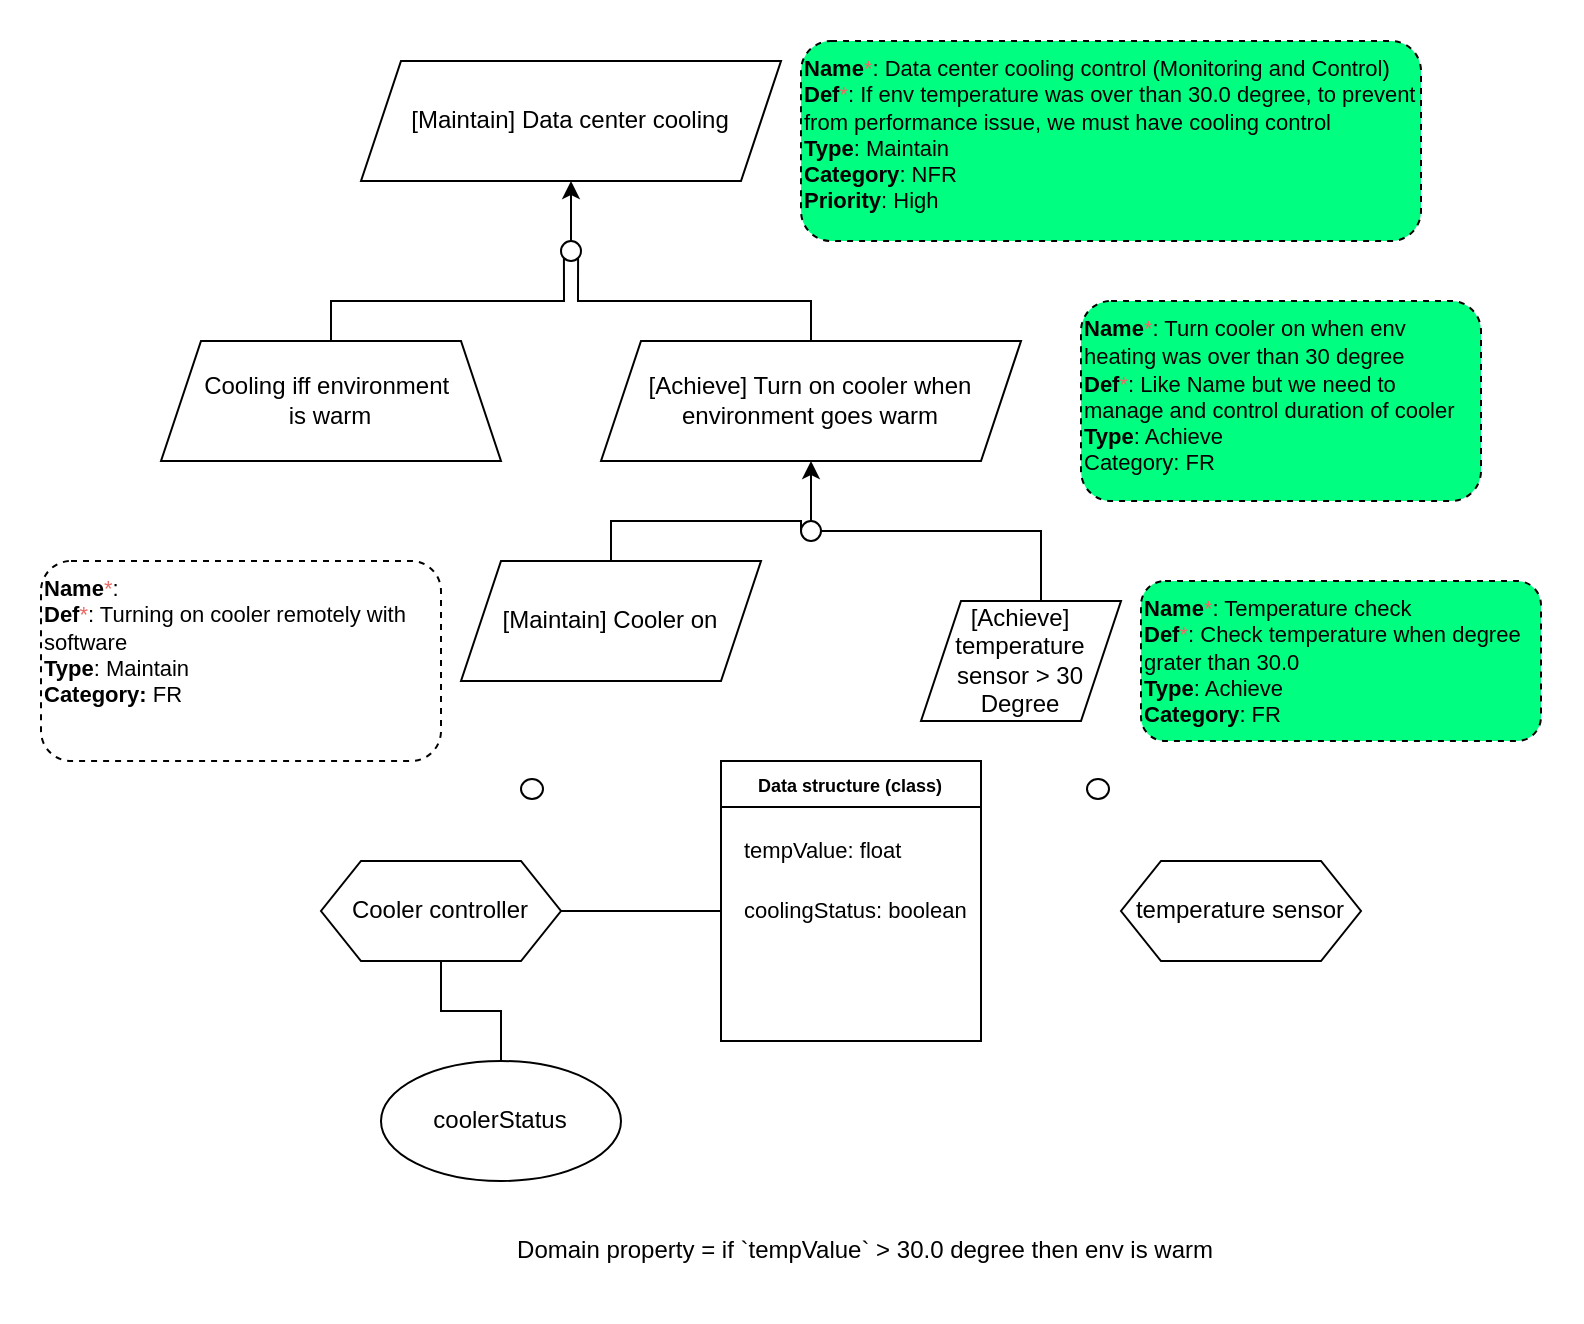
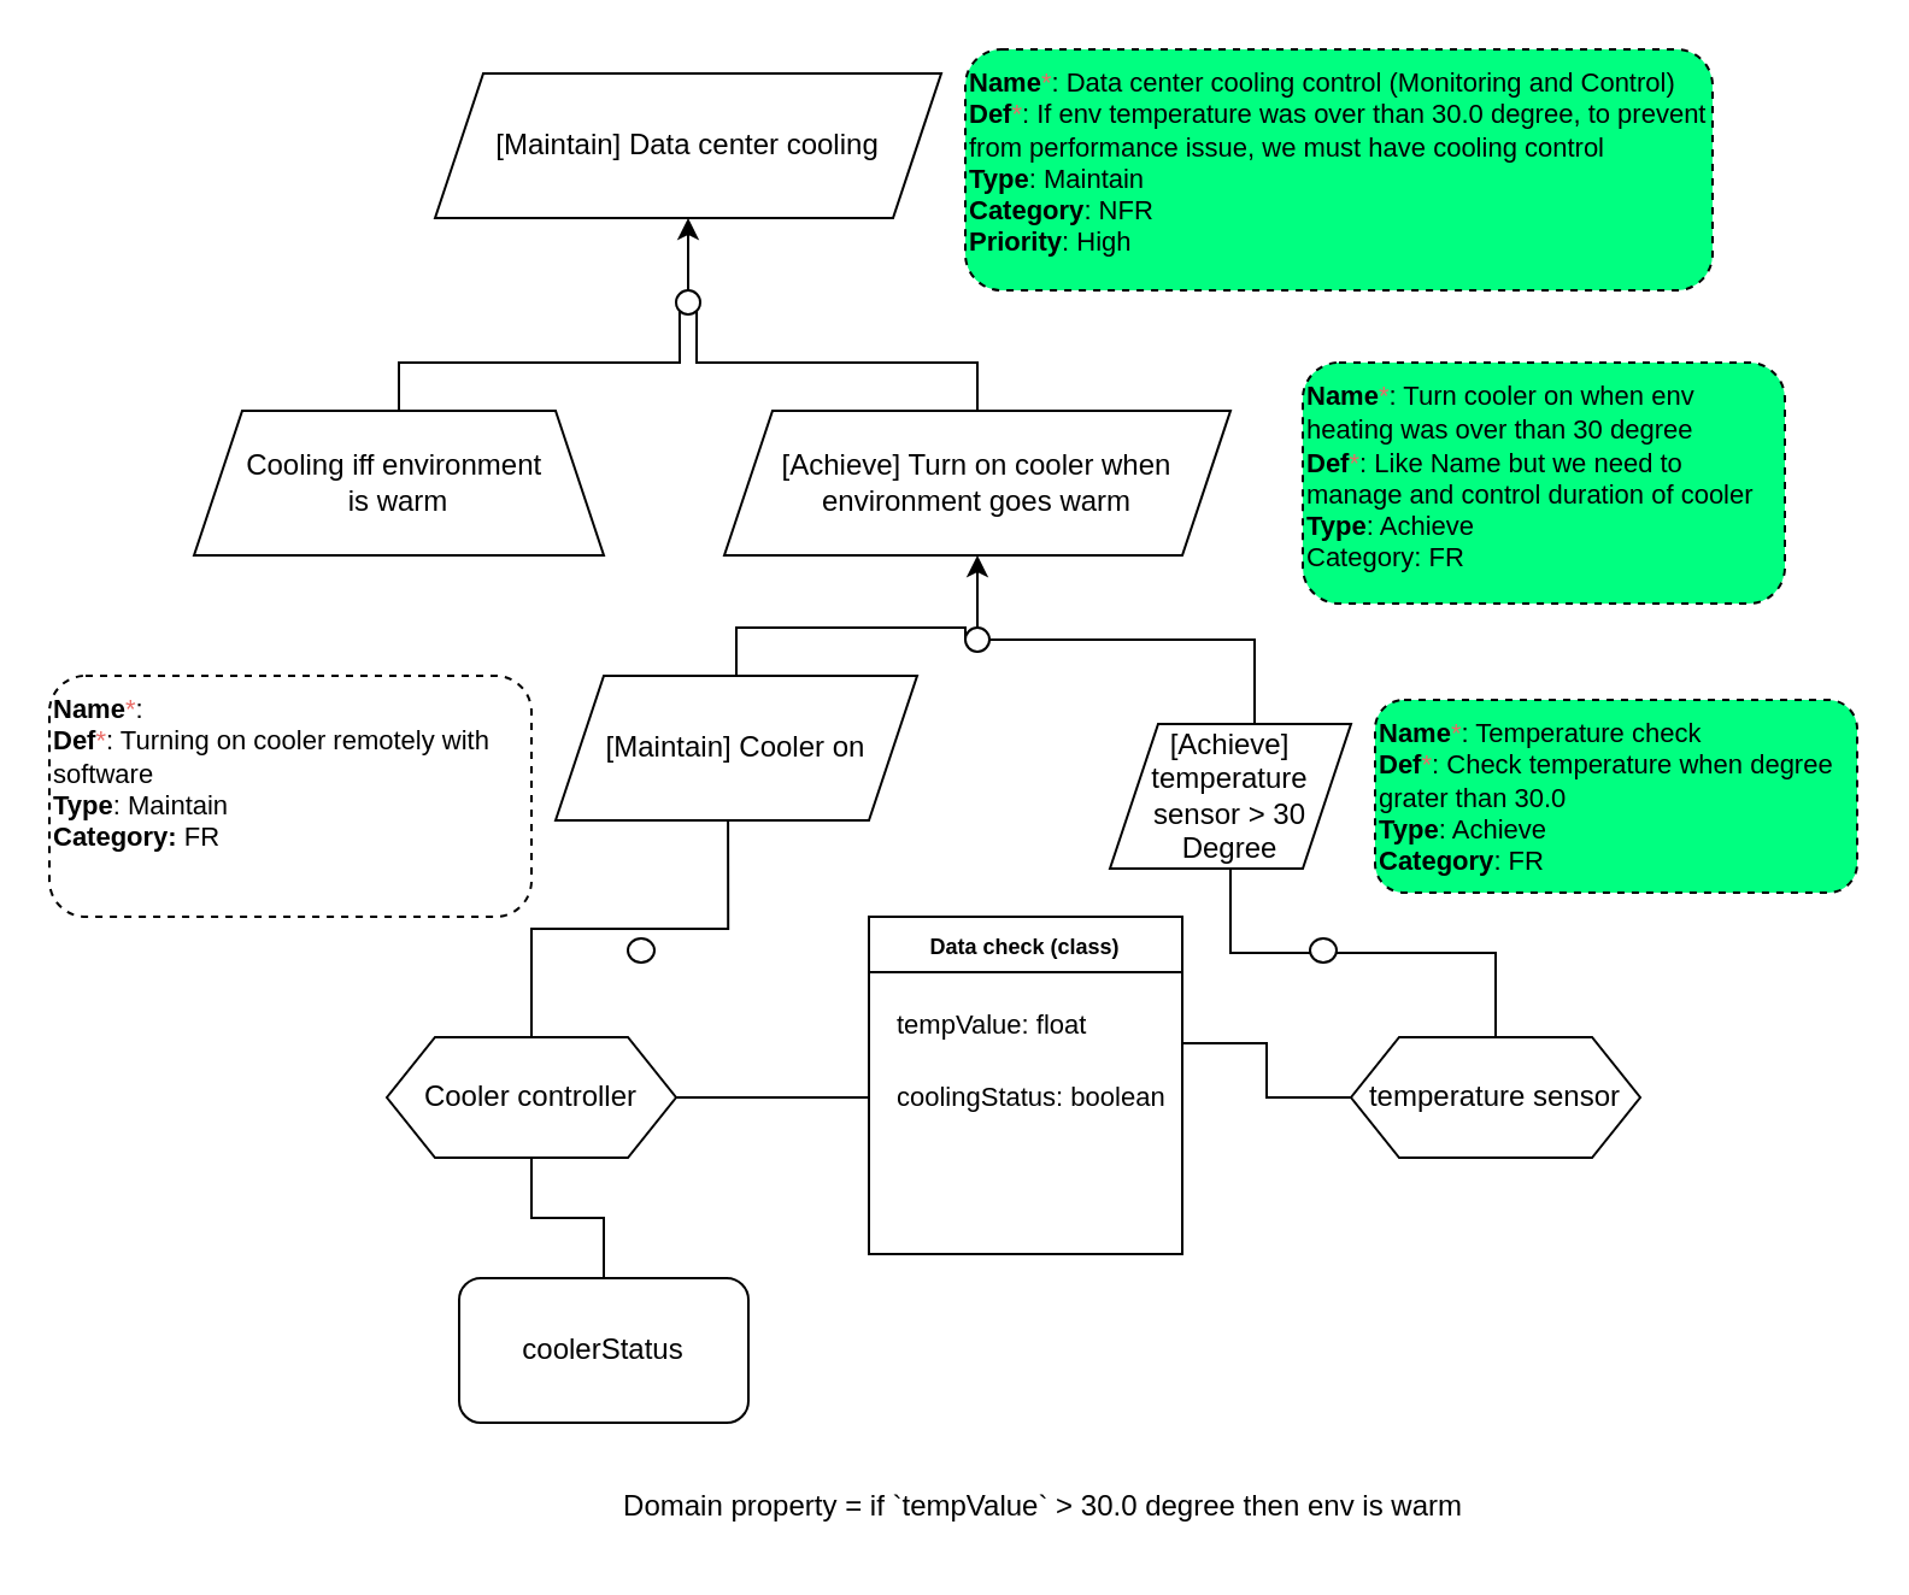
+ <mxCell id="21" style="edgeStyle=orthogonalEdgeStyle;rounded=0;orthogonalLoop=1;jettySize=auto;html=1;entryX=0.477;entryY=0.998;entryDx=0;entryDy=0;entryPerimeter=0;endArrow=none;endFill=0;" edge="1" parent="1" source="16" target="10"><mxGeometry relative="1" as="geometry" /></mxCell>
- <mxCell id="25" value="&lt;font style=&quot;font-size: 9px;&quot;&gt;Data structure (class)&lt;/font&gt;" style="swimlane;whiteSpace=wrap;html=1;" vertex="1" parent="1"><mxGeometry x="360" y="380" width="130" height="140" as="geometry" /></mxCell>
+ <mxCell id="25" value="&lt;font style=&quot;font-size: 9px;&quot;&gt;Data check (class)&lt;/font&gt;" style="swimlane;whiteSpace=wrap;html=1;" vertex="1" parent="1"><mxGeometry x="360" y="380" width="130" height="140" as="geometry" /></mxCell>
+ <mxCell id="17" style="edgeStyle=orthogonalEdgeStyle;rounded=0;orthogonalLoop=1;jettySize=auto;html=1;entryX=0.5;entryY=1;entryDx=0;entryDy=0;endArrow=none;endFill=0;" edge="1" parent="1" source="19" target="8"><mxGeometry relative="1" as="geometry" /></mxCell>
+ <mxCell id="18" style="edgeStyle=orthogonalEdgeStyle;rounded=0;orthogonalLoop=1;jettySize=auto;html=1;entryX=1;entryY=0.75;entryDx=0;entryDy=0;endArrow=none;endFill=0;" edge="1" parent="1" source="19" target="26"><mxGeometry relative="1" as="geometry" /></mxCell>
- <mxCell id="24" value="coolerStatus" style="ellipse;whiteSpace=wrap;html=1;" vertex="1" parent="1"><mxGeometry x="190" y="530" width="120" height="60" as="geometry" /></mxCell>
+ <mxCell id="24" value="coolerStatus" style="whiteSpace=wrap;html=1;rounded=1;" vertex="1" parent="1"><mxGeometry x="190" y="530" width="120" height="60" as="geometry" /></mxCell>
